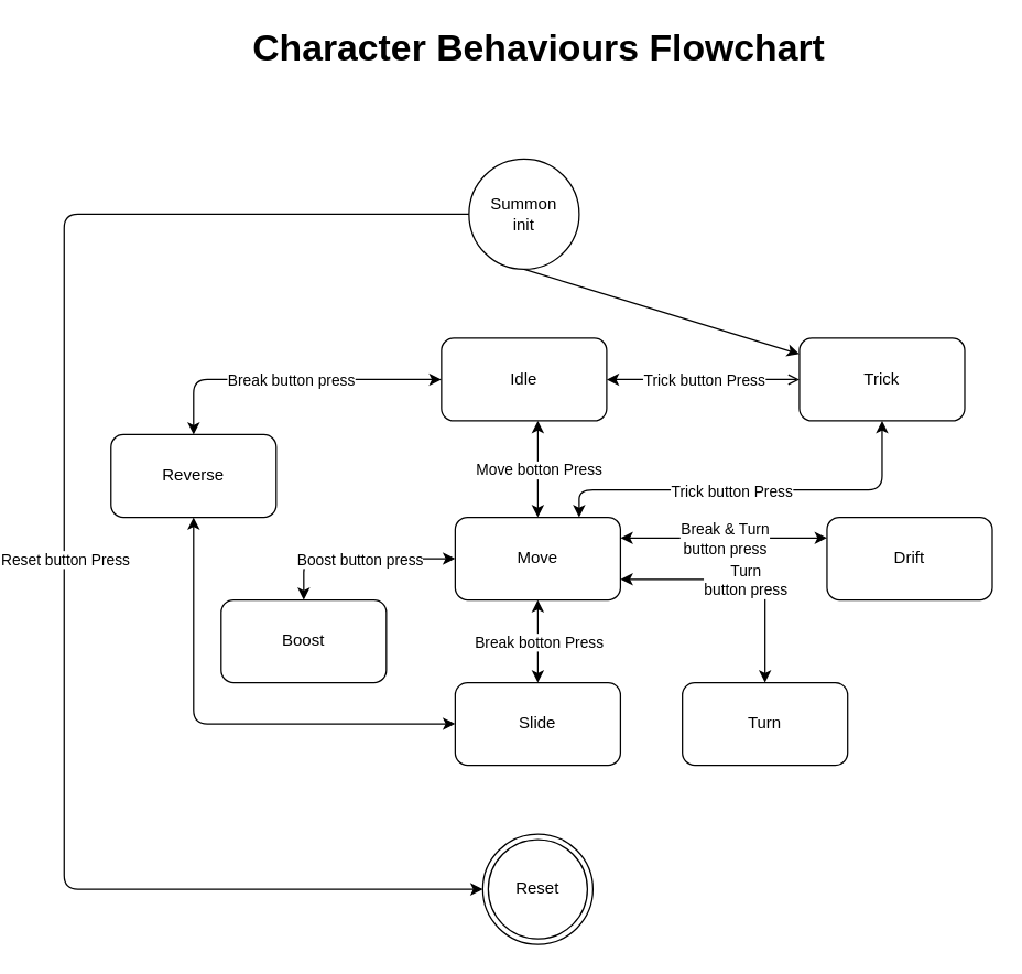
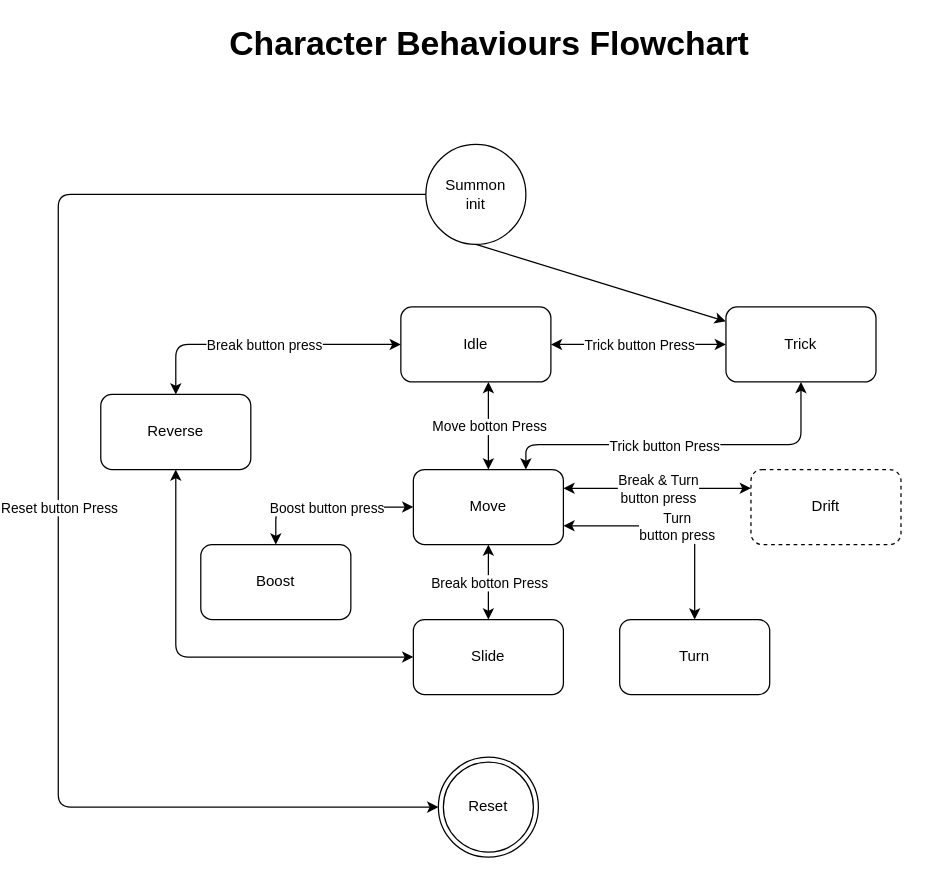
- <mxCell id="25" value="" style="endArrow=open;html=1;exitX=1;exitY=0.5;exitDx=0;exitDy=0;entryX=0;entryY=0.5;entryDx=0;entryDy=0;startArrow=classic;startFill=1;" edge="1" parent="1" source="13" target="14"><mxGeometry relative="1" as="geometry"><mxPoint x="434" y="295" as="sourcePoint" /><mxPoint x="514" y="275" as="targetPoint" /></mxGeometry></mxCell>
+ <mxCell id="25" value="" style="endArrow=classic;html=1;exitX=1;exitY=0.5;exitDx=0;exitDy=0;entryX=0;entryY=0.5;entryDx=0;entryDy=0;startArrow=classic;startFill=1;" edge="1" parent="1" source="13" target="14"><mxGeometry relative="1" as="geometry"><mxPoint x="434" y="295" as="sourcePoint" /><mxPoint x="514" y="275" as="targetPoint" /></mxGeometry></mxCell>
- <mxCell id="11" value="Drift" style="rounded=1;whiteSpace=wrap;html=1;" vertex="1" parent="1"><mxGeometry x="574" y="375" width="120" height="60" as="geometry" /></mxCell>
+ <mxCell id="11" value="Drift" style="rounded=1;whiteSpace=wrap;html=1;dashed=1;" vertex="1" parent="1"><mxGeometry x="574" y="375" width="120" height="60" as="geometry" /></mxCell>
